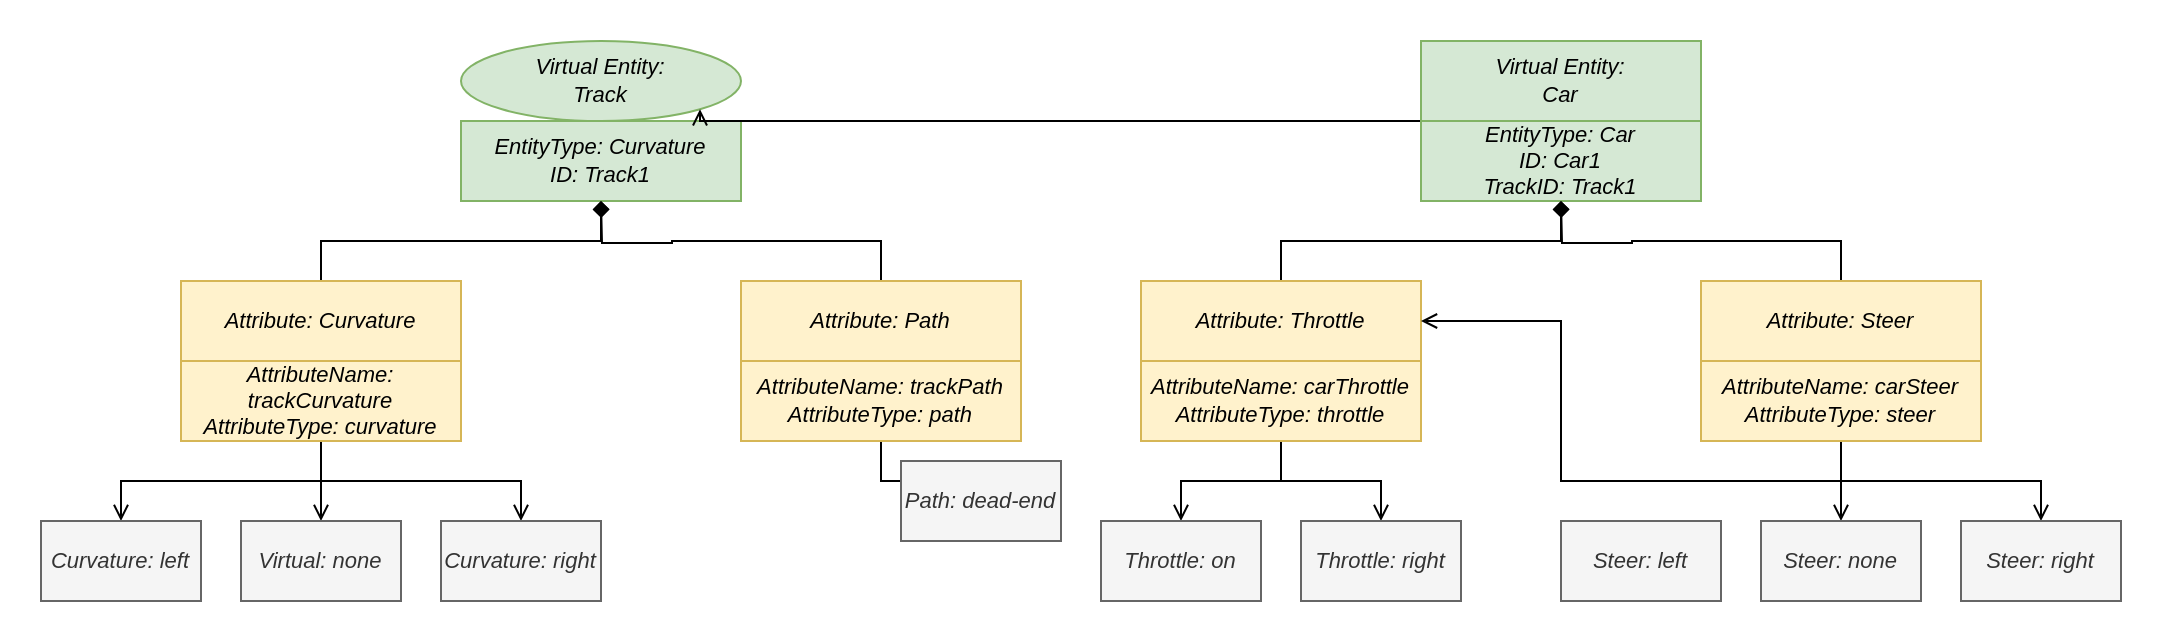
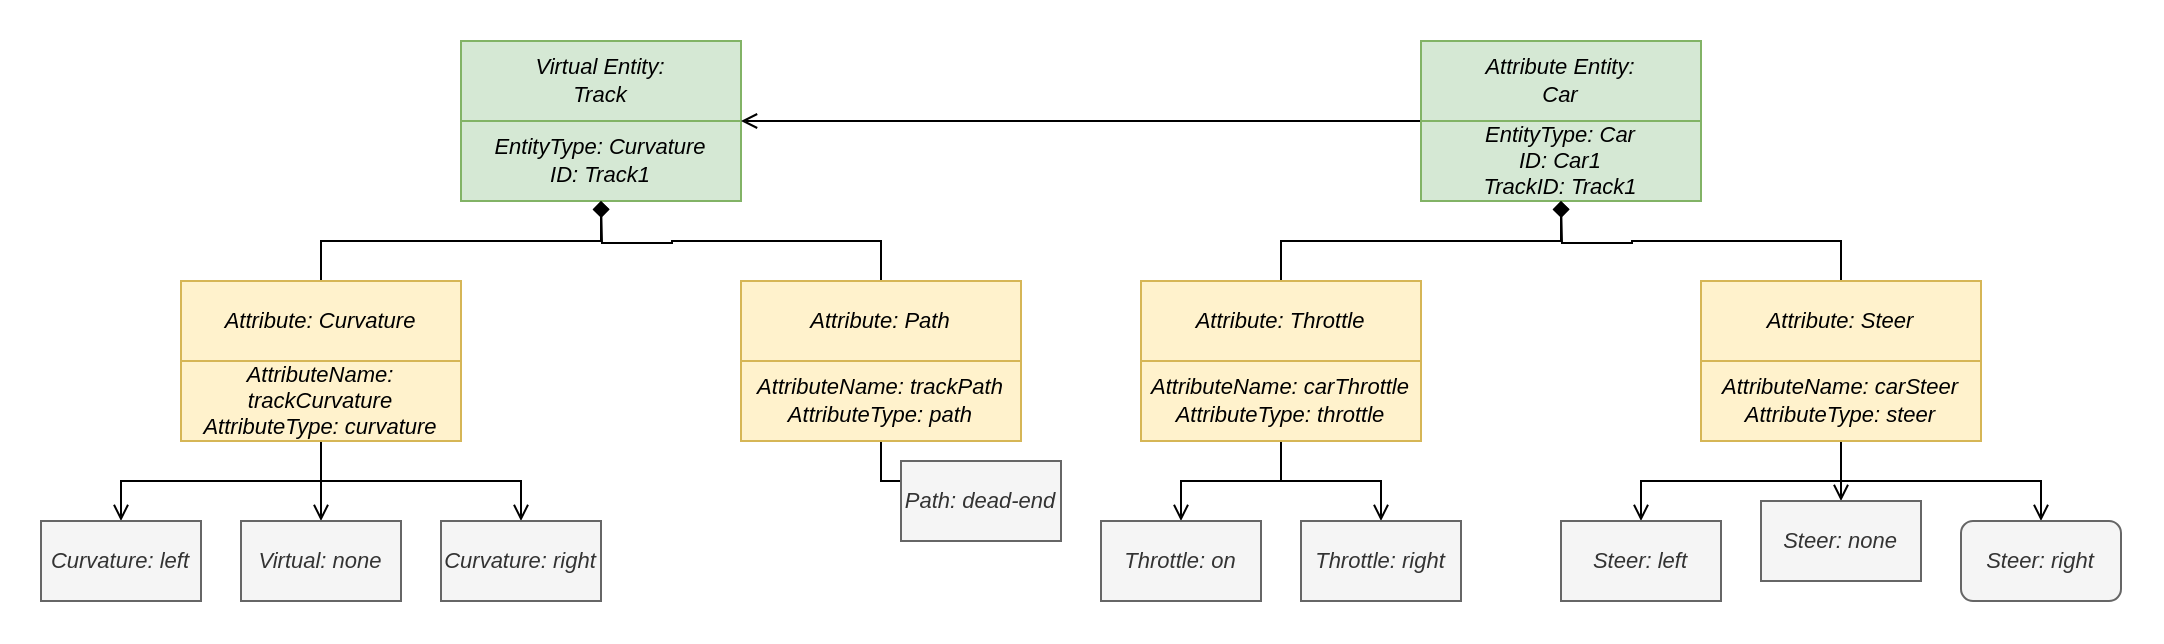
- <mxCell id="2" value="Virtual Entity:&lt;br style=&quot;font-size: 11px;&quot;&gt;Track" style="ellipse;whiteSpace=wrap;html=1;fontStyle=2;fillColor=#d5e8d4;strokeColor=#82b366;fontSize=11;" vertex="1" parent="1"><mxGeometry x="230" y="20" width="140" height="40" as="geometry" /></mxCell>
+ <mxCell id="2" value="Virtual Entity:&lt;br style=&quot;font-size: 11px;&quot;&gt;Track" style="rounded=0;whiteSpace=wrap;html=1;fontStyle=2;fillColor=#d5e8d4;strokeColor=#82b366;fontSize=11;" vertex="1" parent="1"><mxGeometry x="230" y="20" width="140" height="40" as="geometry" /></mxCell>
- <mxCell id="5" value="Virtual Entity:&lt;br style=&quot;font-size: 11px;&quot;&gt;Car" style="rounded=0;whiteSpace=wrap;html=1;fontStyle=2;fillColor=#d5e8d4;strokeColor=#82b366;fontSize=11;" vertex="1" parent="1"><mxGeometry x="710" y="20" width="140" height="40" as="geometry" /></mxCell>
+ <mxCell id="5" value="Attribute Entity:&lt;br style=&quot;font-size: 11px;&quot;&gt;Car" style="rounded=0;whiteSpace=wrap;html=1;fontStyle=2;fillColor=#d5e8d4;strokeColor=#82b366;fontSize=11;" vertex="1" parent="1"><mxGeometry x="710" y="20" width="140" height="40" as="geometry" /></mxCell>
- <mxCell id="24" style="edgeStyle=orthogonalEdgeStyle;rounded=0;orthogonalLoop=1;jettySize=auto;html=1;exitX=0.5;exitY=1;exitDx=0;exitDy=0;endArrow=open;endFill=0;" edge="1" parent="1" source="27" target="8"><mxGeometry relative="1" as="geometry" /></mxCell>
+ <mxCell id="24" style="edgeStyle=orthogonalEdgeStyle;rounded=0;orthogonalLoop=1;jettySize=auto;html=1;exitX=0.5;exitY=1;exitDx=0;exitDy=0;entryX=0.5;entryY=0;entryDx=0;entryDy=0;endArrow=open;endFill=0;" edge="1" parent="1" source="27" target="34"><mxGeometry relative="1" as="geometry" /></mxCell>
- <mxCell id="35" value="Steer: none" style="rounded=0;whiteSpace=wrap;html=1;fontStyle=2;fillColor=#f5f5f5;strokeColor=#666666;fontColor=#333333;fontSize=11;" vertex="1" parent="1"><mxGeometry x="880" y="260" width="80" height="40" as="geometry" /></mxCell>
+ <mxCell id="35" value="Steer: none" style="rounded=0;whiteSpace=wrap;html=1;fontStyle=2;fillColor=#f5f5f5;strokeColor=#666666;fontColor=#333333;fontSize=11;" vertex="1" parent="1"><mxGeometry x="880" y="250" width="80" height="40" as="geometry" /></mxCell>
- <mxCell id="36" value="Steer: right" style="rounded=0;whiteSpace=wrap;html=1;fontStyle=2;fillColor=#f5f5f5;strokeColor=#666666;fontColor=#333333;fontSize=11;" vertex="1" parent="1"><mxGeometry x="980" y="260" width="80" height="40" as="geometry" /></mxCell>
+ <mxCell id="36" value="Steer: right" style="whiteSpace=wrap;html=1;fontStyle=2;fillColor=#f5f5f5;strokeColor=#666666;fontColor=#333333;fontSize=11;rounded=1;" vertex="1" parent="1"><mxGeometry x="980" y="260" width="80" height="40" as="geometry" /></mxCell>
